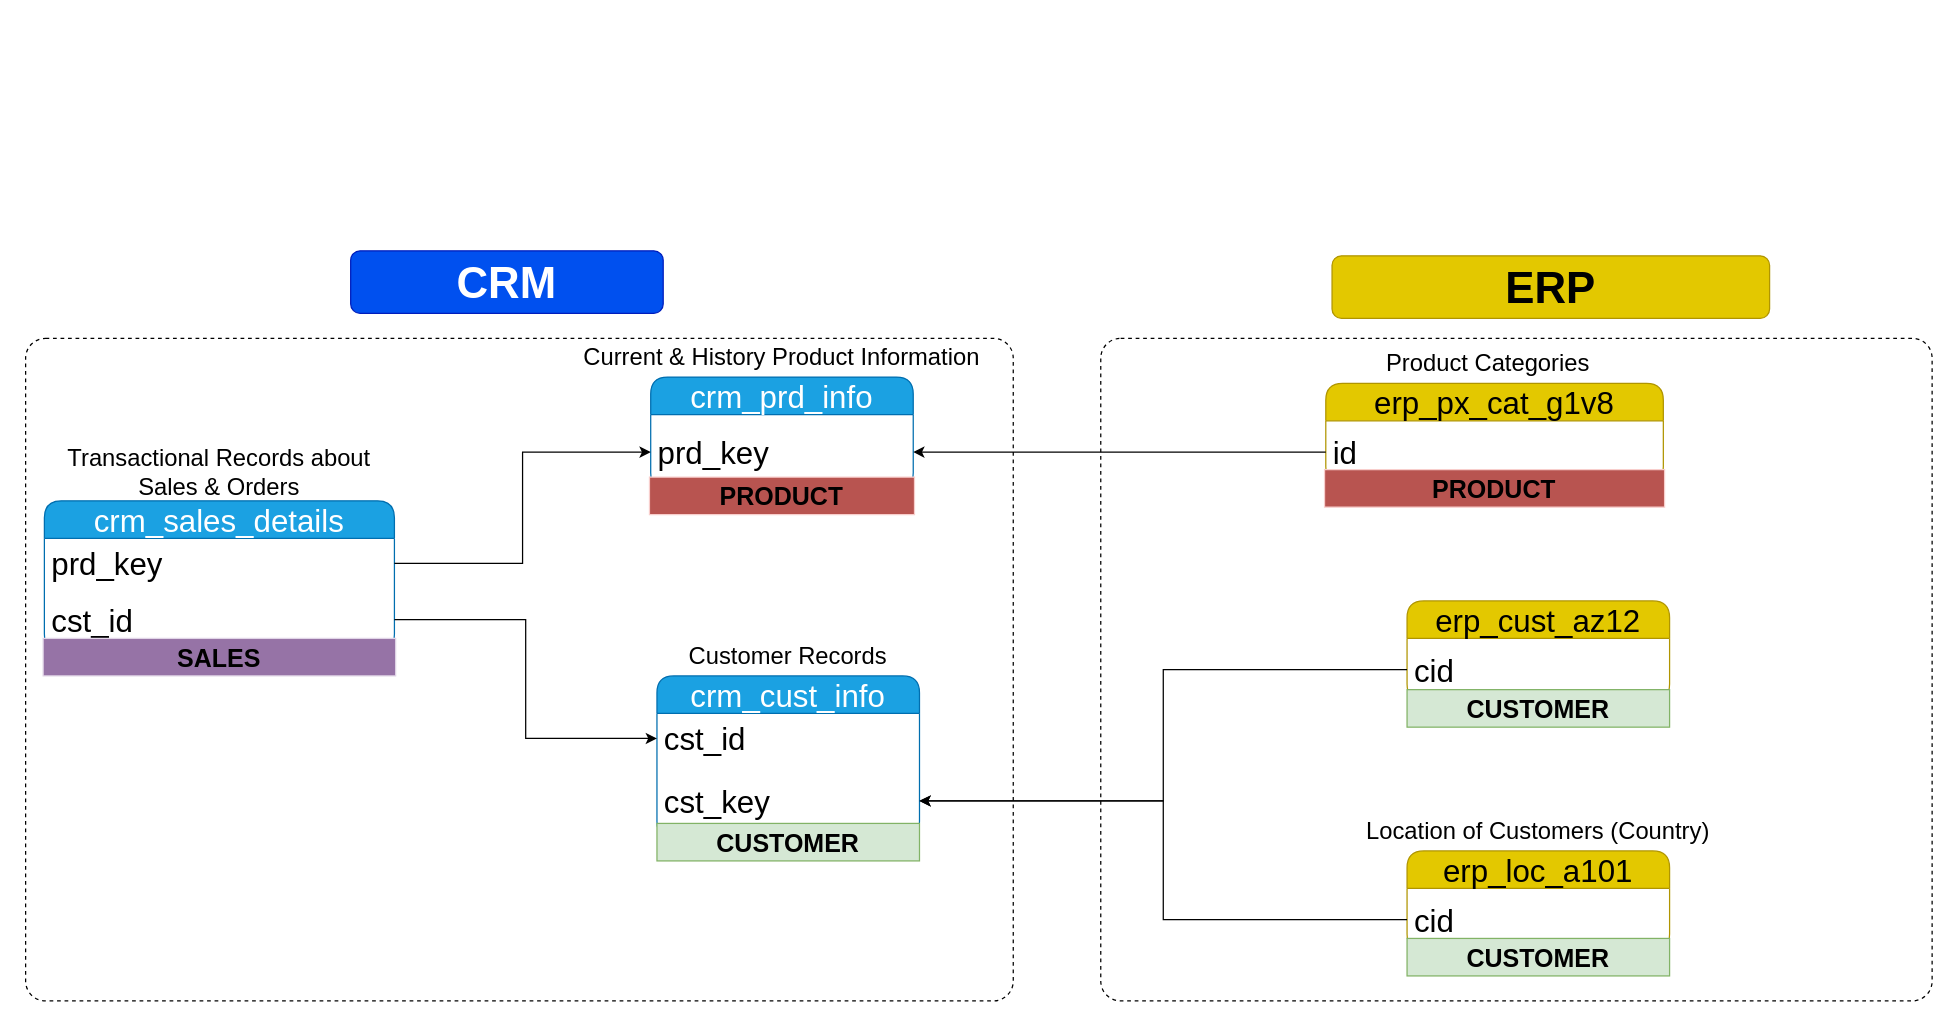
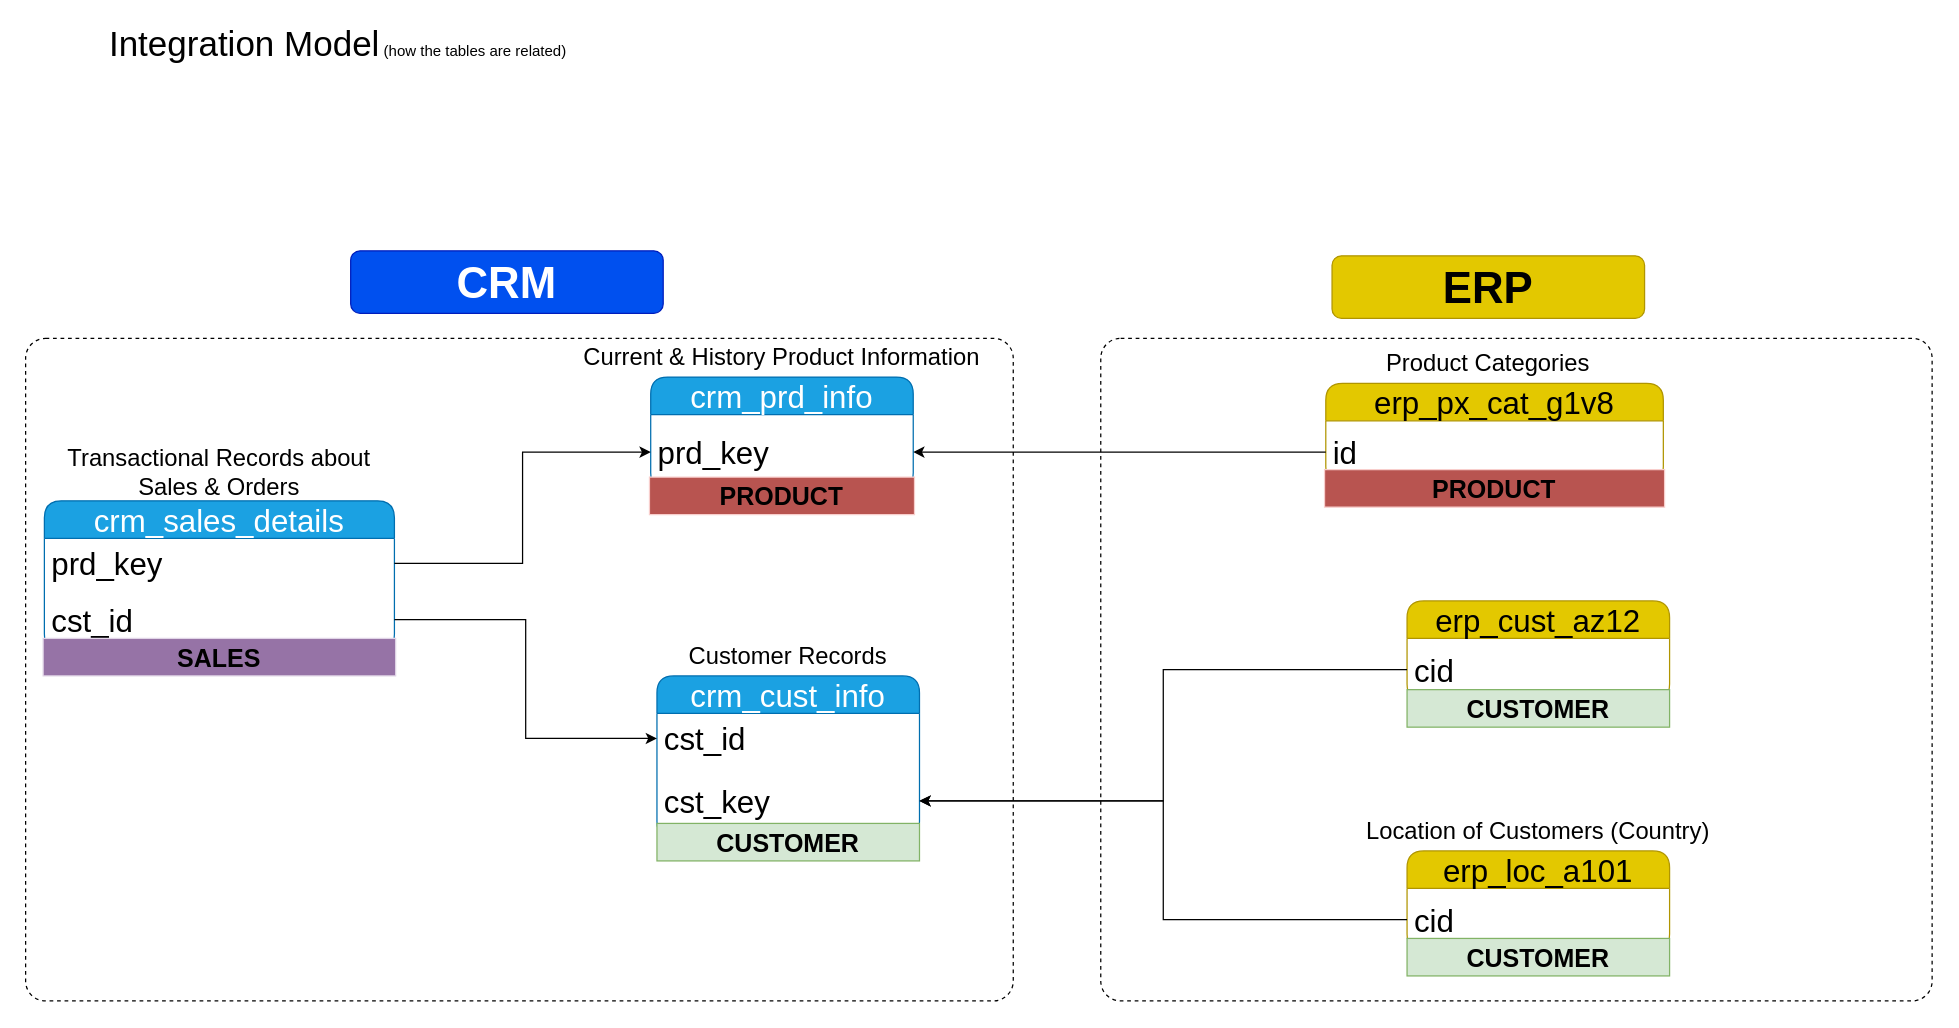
+ <mxCell id="29" value="&lt;font style=&quot;font-size: 28px;&quot;&gt;Integration Model&lt;/font&gt; (how the tables are related)" style="text;html=1;align=center;verticalAlign=middle;whiteSpace=wrap;rounded=0;" vertex="1" parent="1"><mxGeometry x="80" y="20" width="380" height="30" as="geometry" /></mxCell>
- <mxCell id="30" value="ERP" style="rounded=1;whiteSpace=wrap;html=1;fontSize=35;fontStyle=1;fillColor=#e3c800;strokeColor=#B09500;fontColor=#000000;" vertex="1" parent="1"><mxGeometry x="1065" y="204" width="350" height="50" as="geometry" /></mxCell>
+ <mxCell id="30" value="ERP" style="rounded=1;whiteSpace=wrap;html=1;fontSize=35;fontStyle=1;fillColor=#e3c800;strokeColor=#B09500;fontColor=#000000;" vertex="1" parent="1"><mxGeometry x="1065" y="204" width="250" height="50" as="geometry" /></mxCell>
